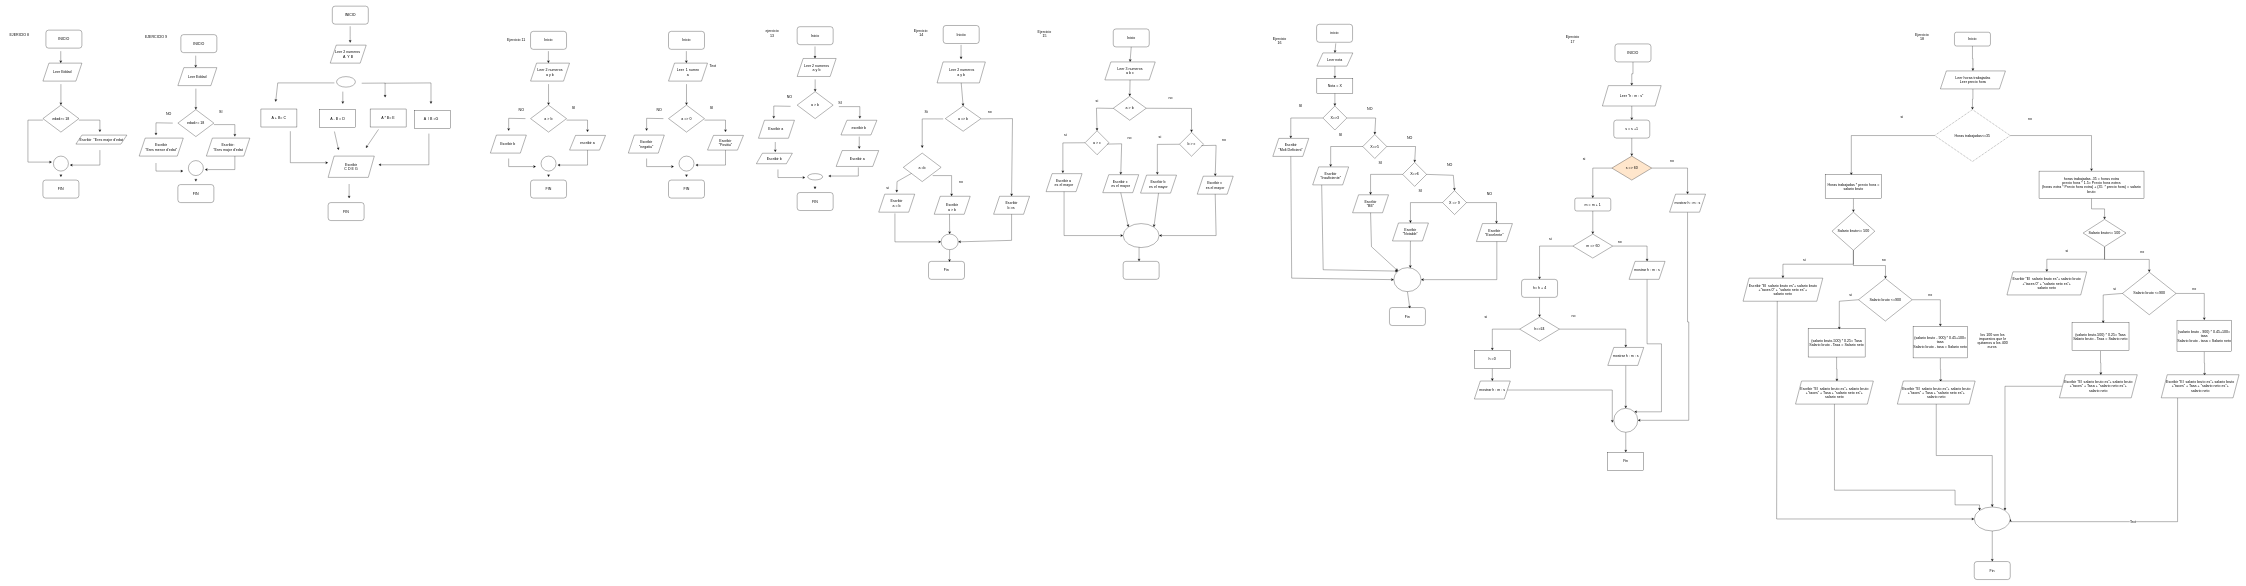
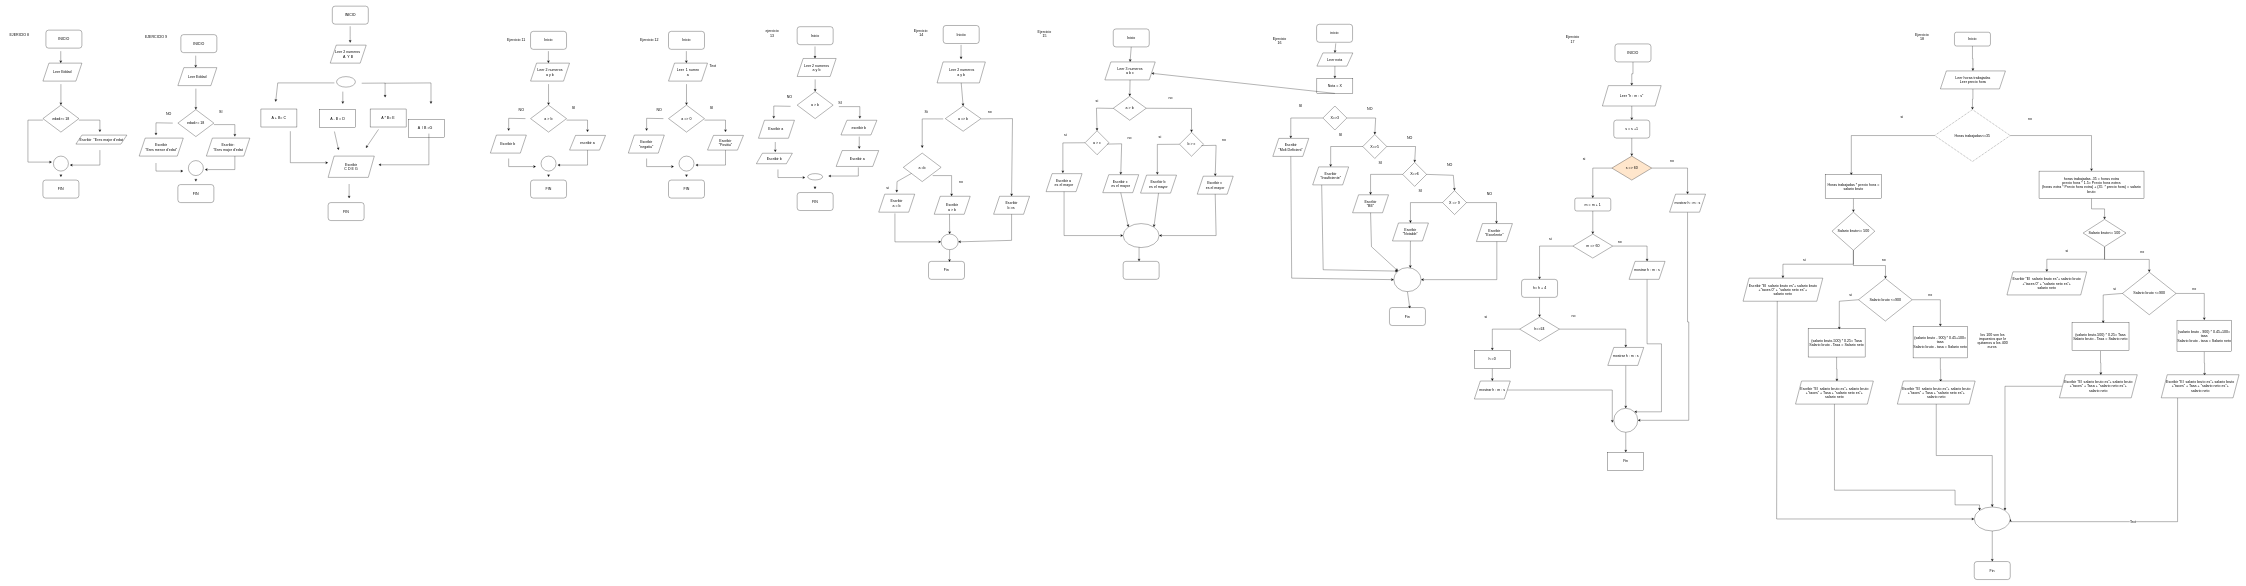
+ <mxCell id="101" value="Ejercicio 12" style="text;html=1;align=center;verticalAlign=middle;resizable=0;points=[];autosize=1;strokeColor=none;fillColor=none;" parent="1" vertex="1"><mxGeometry x="2121" y="116.5" width="84" height="35" as="geometry" /></mxCell>
- <mxCell id="170" value="" style="endArrow=classic;html=1;rounded=0;entryX=0.5;entryY=0;entryDx=0;entryDy=0;exitX=0.5;exitY=1;exitDx=0;exitDy=0;" parent="1" source="165" target="167" edge="1"><mxGeometry width="50" height="50" relative="1" as="geometry"><mxPoint x="4256" y="354" as="sourcePoint" /><mxPoint x="4306" y="304" as="targetPoint" /></mxGeometry></mxCell>
+ <mxCell id="170" value="" style="endArrow=classic;html=1;rounded=0;exitX=0.5;exitY=1;exitDx=0;exitDy=0;" parent="1" source="165" target="134" edge="1"><mxGeometry width="50" height="50" relative="1" as="geometry"><mxPoint x="4256" y="354" as="sourcePoint" /><mxPoint x="4306" y="304" as="targetPoint" /></mxGeometry></mxCell>
- <mxCell id="37" value="A&amp;nbsp; / B =G&amp;nbsp;&amp;nbsp;" style="rounded=0;whiteSpace=wrap;html=1;" parent="1" vertex="1"><mxGeometry x="1379" y="367" width="120" height="60" as="geometry" /></mxCell>
+ <mxCell id="37" value="A&amp;nbsp; / B =G&amp;nbsp;&amp;nbsp;" style="rounded=0;whiteSpace=wrap;html=1;" parent="1" vertex="1"><mxGeometry x="1359" y="397" width="120" height="60" as="geometry" /></mxCell>
